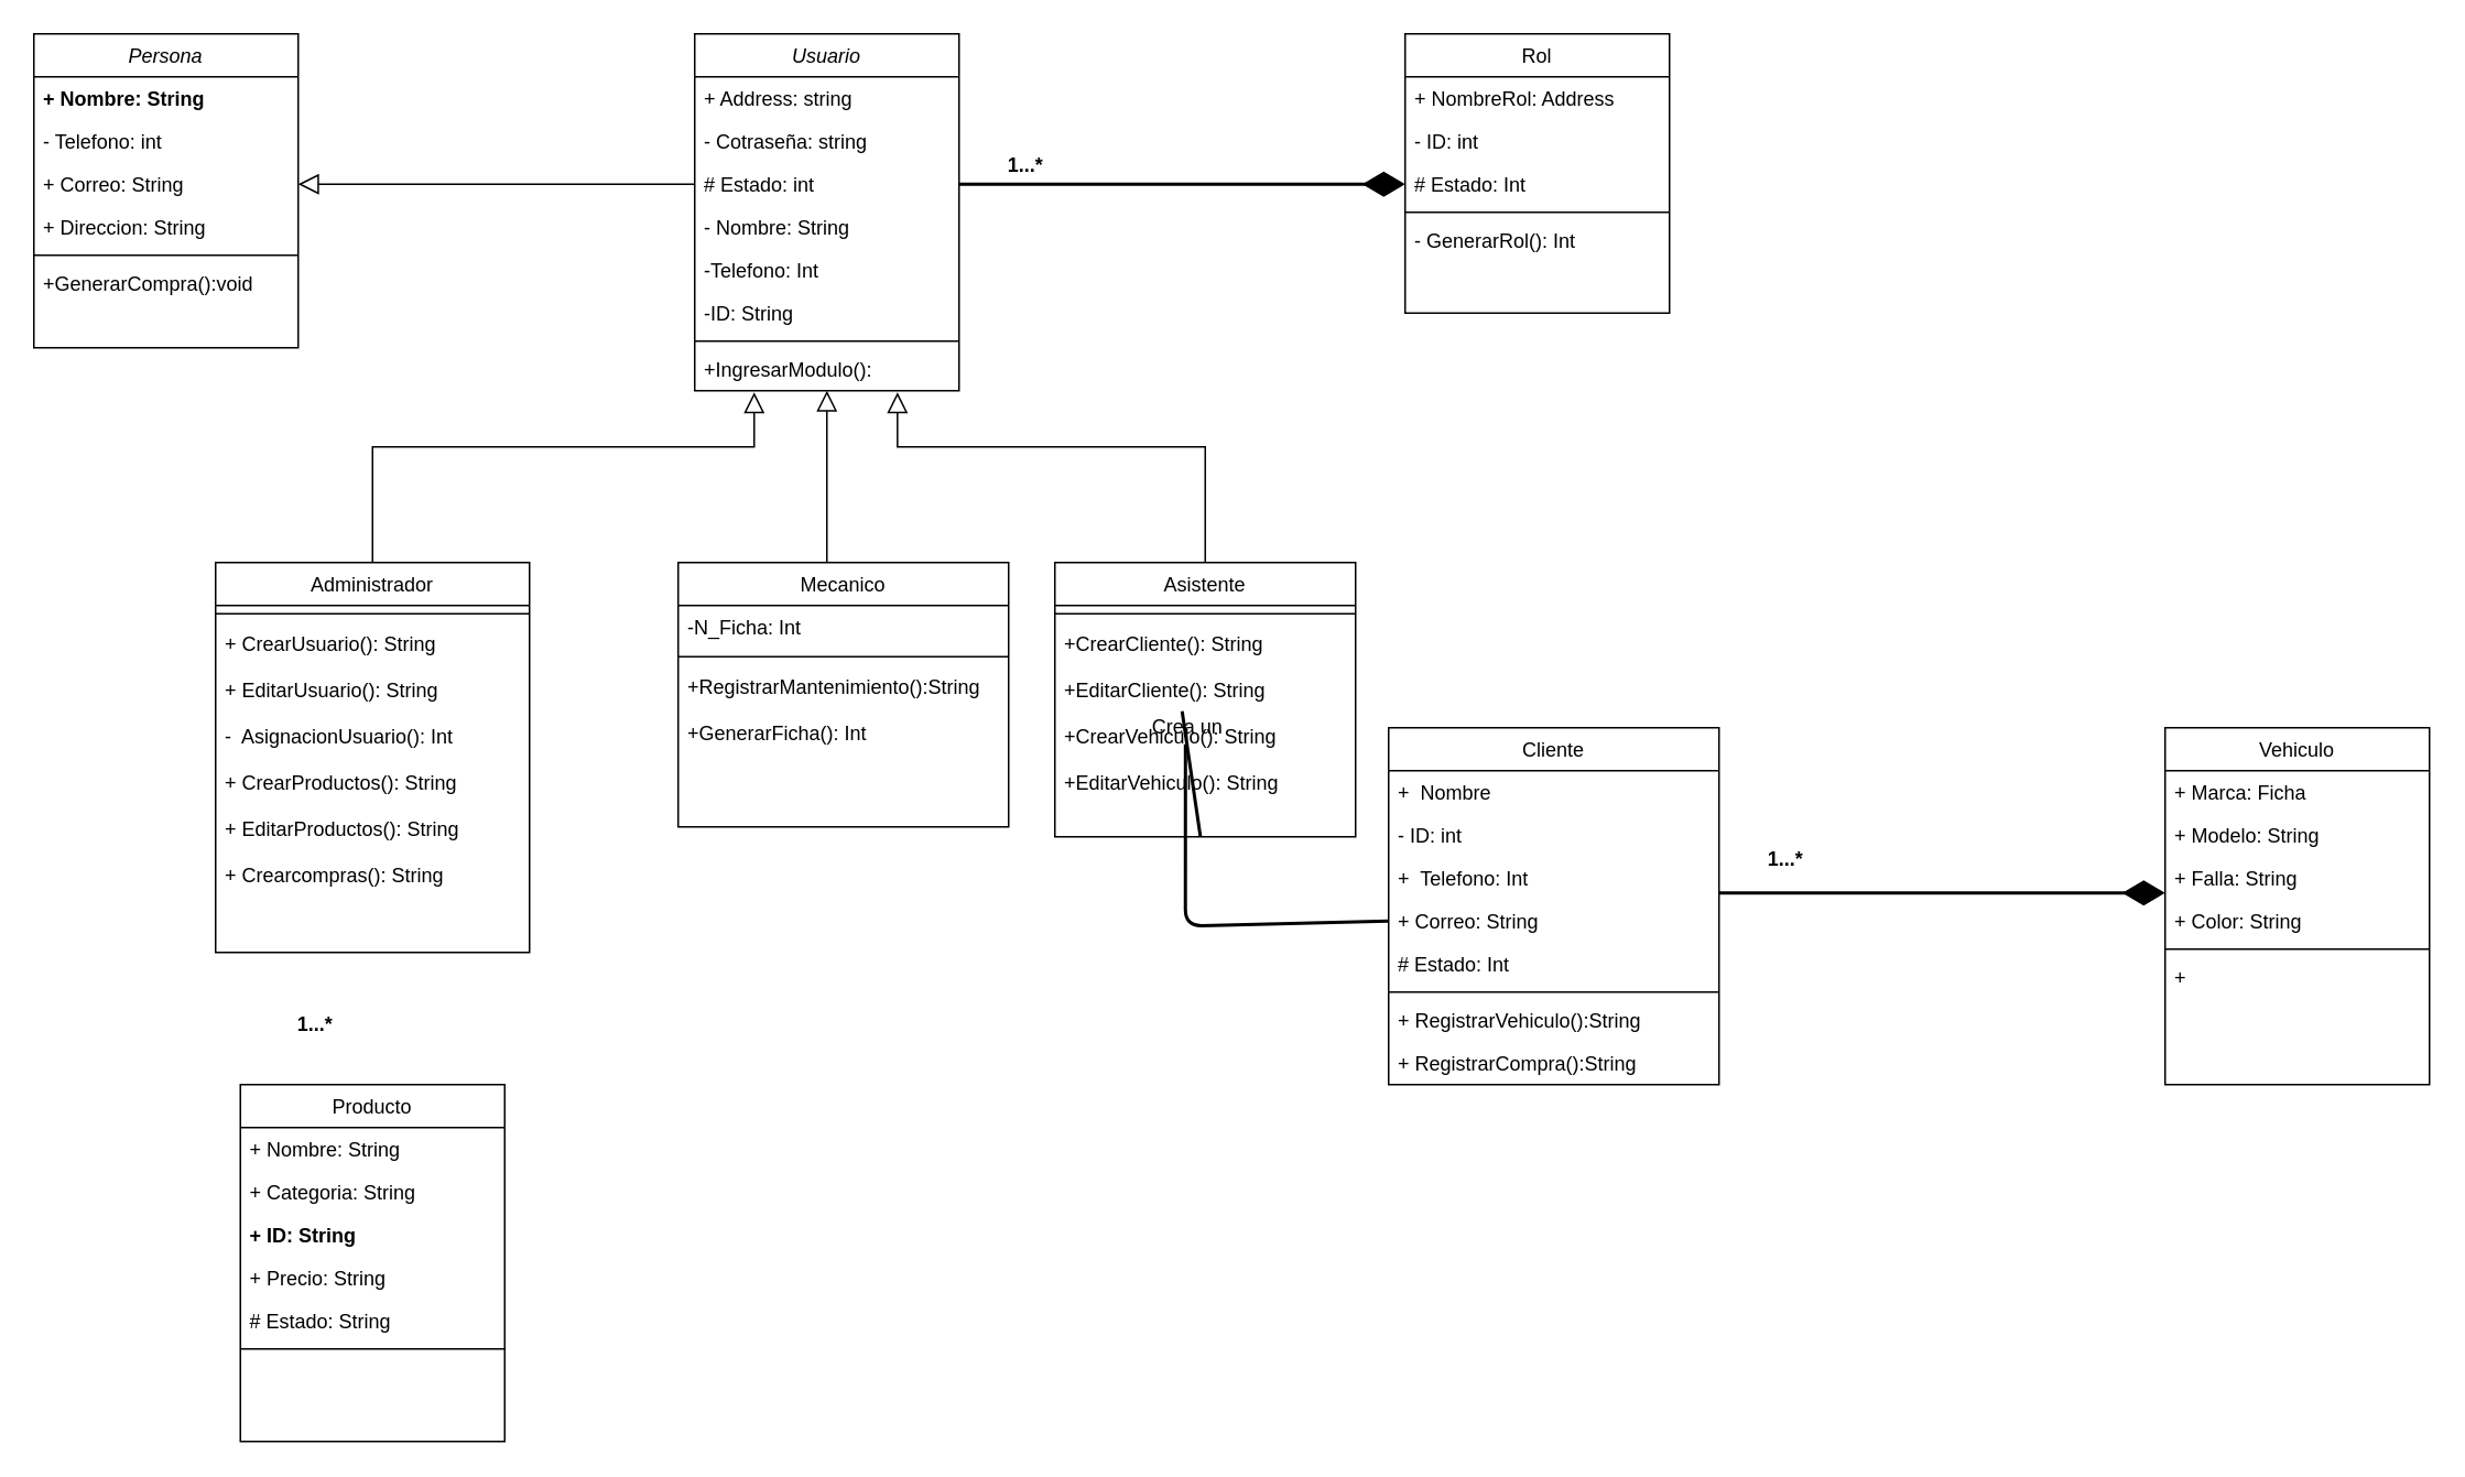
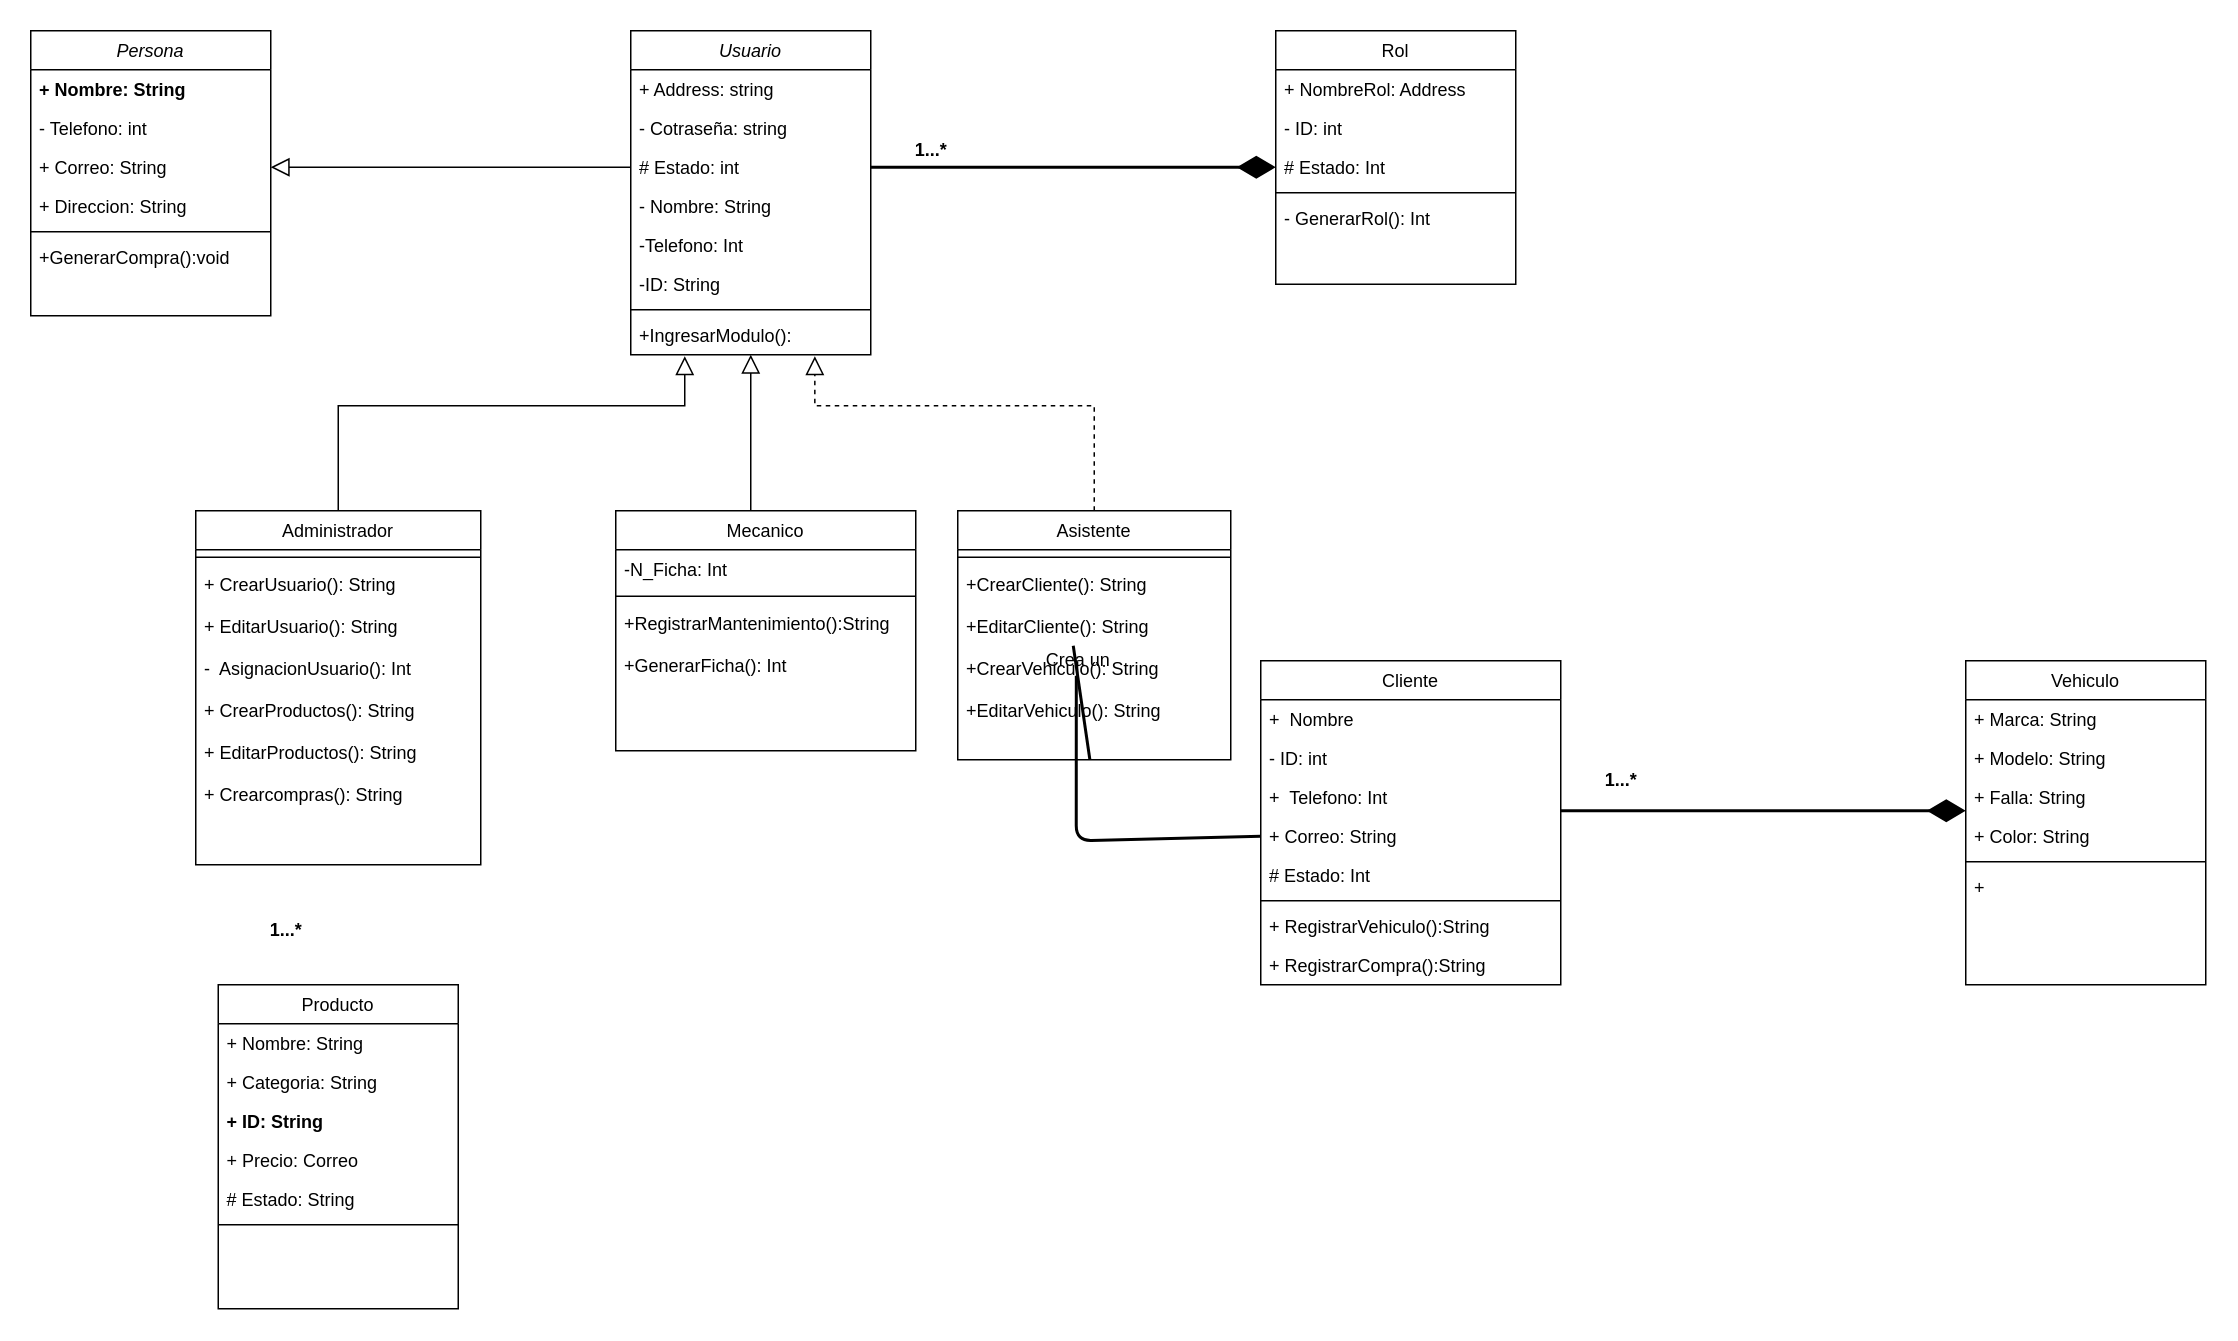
- <mxCell id="16" value="" style="endArrow=block;endSize=10;endFill=0;shadow=0;strokeWidth=1;rounded=0;edgeStyle=elbowEdgeStyle;elbow=vertical;exitX=0.5;exitY=0;exitDx=0;exitDy=0;entryX=0.767;entryY=1.038;entryDx=0;entryDy=0;entryPerimeter=0;" parent="1" source="27" target="10" edge="1"><mxGeometry width="160" relative="1" as="geometry"><mxPoint x="700" y="340" as="sourcePoint" /><mxPoint x="600" y="251" as="targetPoint" /><Array as="points"><mxPoint x="680" y="270" /></Array></mxGeometry></mxCell>
+ <mxCell id="16" value="" style="endArrow=block;endSize=10;endFill=0;shadow=0;strokeWidth=1;rounded=0;edgeStyle=elbowEdgeStyle;elbow=vertical;exitX=0.5;exitY=0;exitDx=0;exitDy=0;entryX=0.767;entryY=1.038;entryDx=0;entryDy=0;entryPerimeter=0;dashed=1;" parent="1" source="27" target="10" edge="1"><mxGeometry width="160" relative="1" as="geometry"><mxPoint x="700" y="340" as="sourcePoint" /><mxPoint x="600" y="251" as="targetPoint" /><Array as="points"><mxPoint x="680" y="270" /></Array></mxGeometry></mxCell>
- <mxCell id="38" value="+ Marca: Ficha" style="text;align=left;verticalAlign=top;spacingLeft=4;spacingRight=4;overflow=hidden;rotatable=0;points=[[0,0.5],[1,0.5]];portConstraint=eastwest;fontStyle=0" parent="37" vertex="1"><mxGeometry y="26" width="160" height="26" as="geometry" /></mxCell>
+ <mxCell id="38" value="+ Marca: String" style="text;align=left;verticalAlign=top;spacingLeft=4;spacingRight=4;overflow=hidden;rotatable=0;points=[[0,0.5],[1,0.5]];portConstraint=eastwest;fontStyle=0" parent="37" vertex="1"><mxGeometry y="26" width="160" height="26" as="geometry" /></mxCell>
- <mxCell id="34" value="+ Precio: String" style="text;align=left;verticalAlign=top;spacingLeft=4;spacingRight=4;overflow=hidden;rotatable=0;points=[[0,0.5],[1,0.5]];portConstraint=eastwest;rounded=0;shadow=0;html=0;labelBackgroundColor=none;" parent="30" vertex="1"><mxGeometry y="104" width="160" height="26" as="geometry" /></mxCell>
+ <mxCell id="34" value="+ Precio: Correo" style="text;align=left;verticalAlign=top;spacingLeft=4;spacingRight=4;overflow=hidden;rotatable=0;points=[[0,0.5],[1,0.5]];portConstraint=eastwest;rounded=0;shadow=0;html=0;labelBackgroundColor=none;" parent="30" vertex="1"><mxGeometry y="104" width="160" height="26" as="geometry" /></mxCell>
